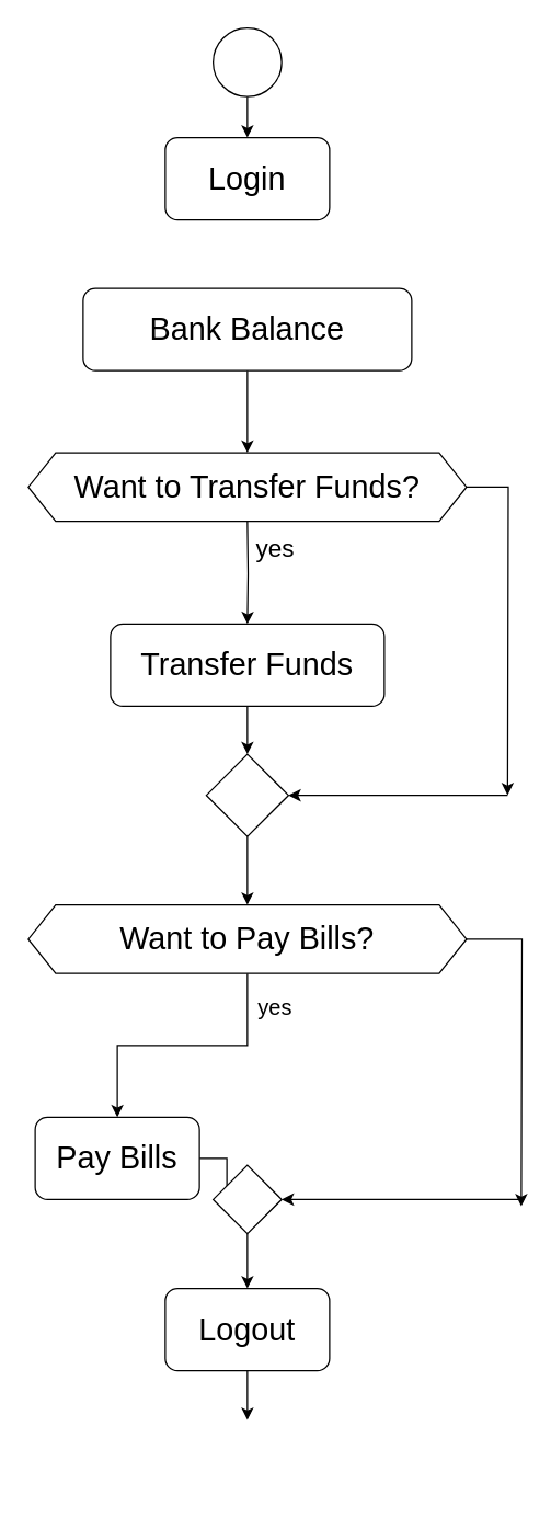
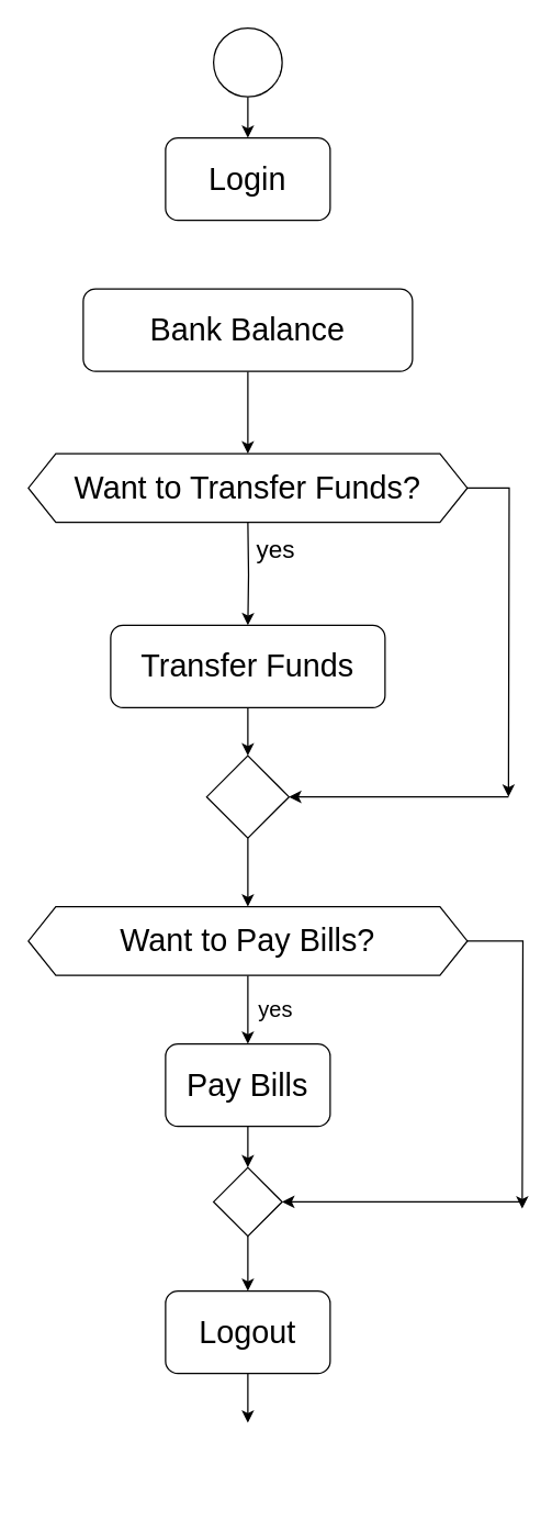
- <mxCell id="18" value="&lt;font style=&quot;font-size: 23px;&quot;&gt;Pay Bills&lt;/font&gt;" style="rounded=1;whiteSpace=wrap;html=1;" parent="1" vertex="1"><mxGeometry x="25" y="815" width="120" height="60" as="geometry" /></mxCell>
+ <mxCell id="18" value="&lt;font style=&quot;font-size: 23px;&quot;&gt;Pay Bills&lt;/font&gt;" style="rounded=1;whiteSpace=wrap;html=1;" parent="1" vertex="1"><mxGeometry x="120" y="760" width="120" height="60" as="geometry" /></mxCell>
